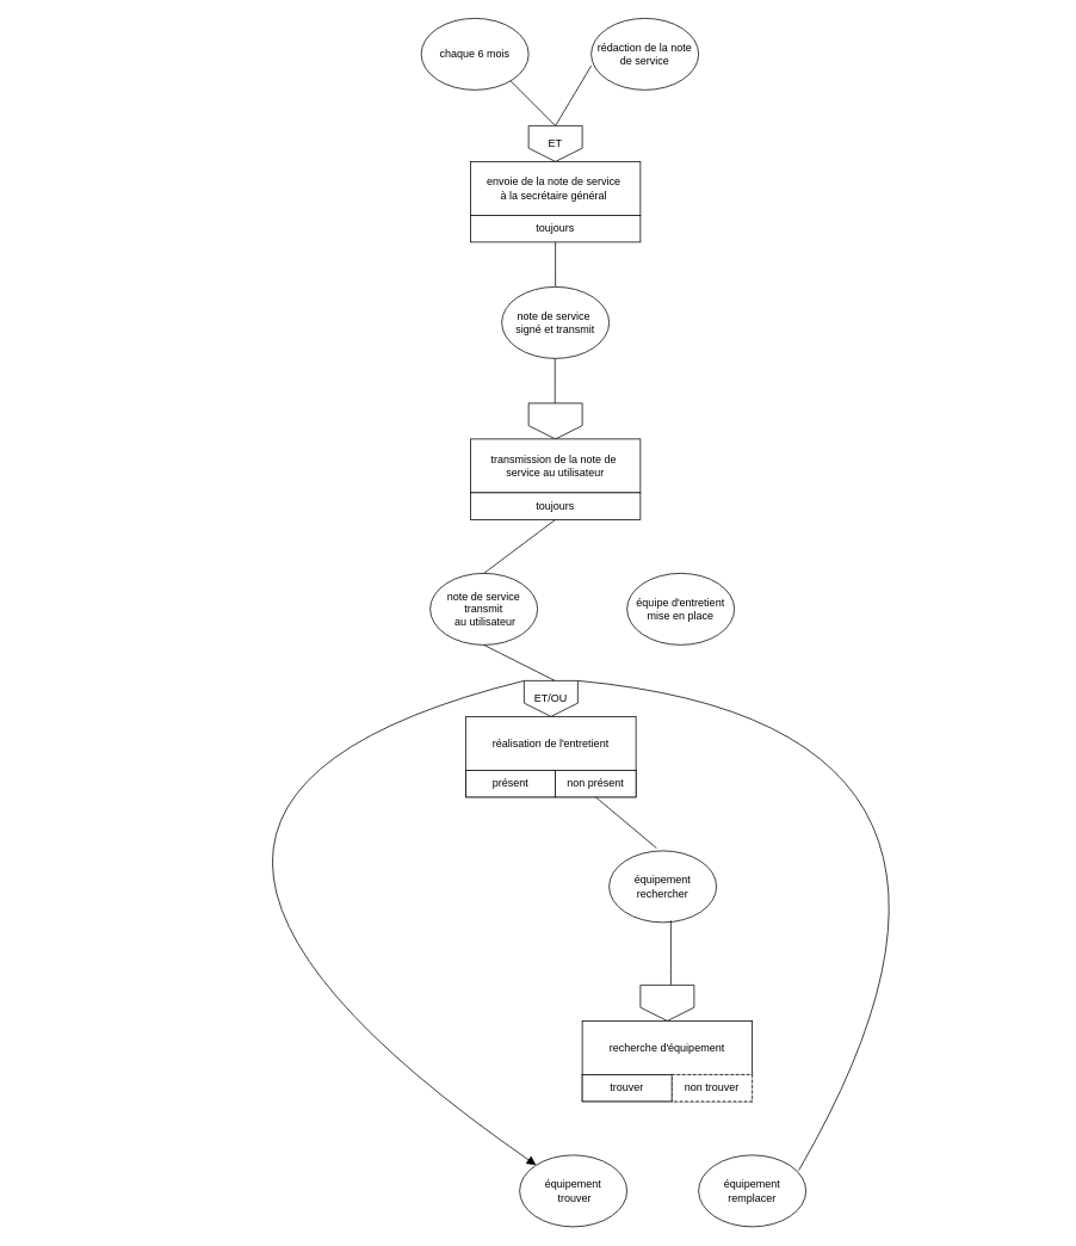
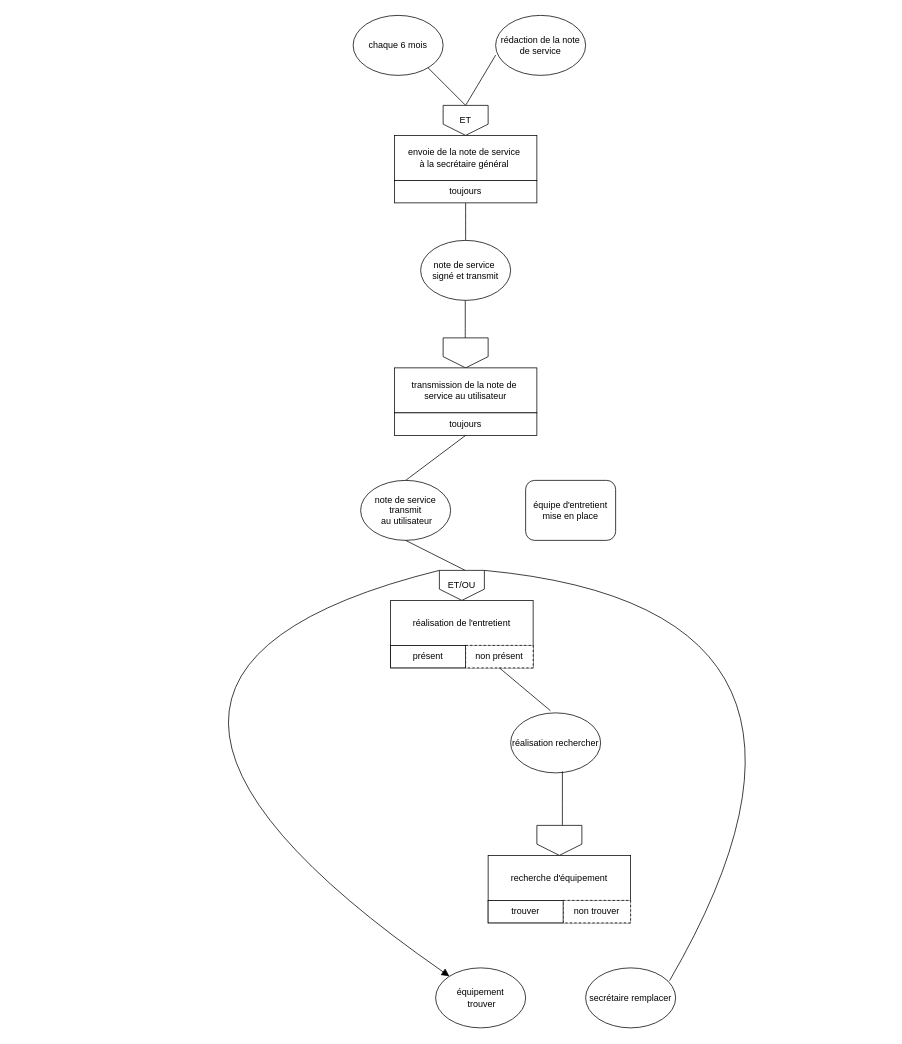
- <mxCell id="22" value="équipe d'entretient mise en place" style="ellipse;whiteSpace=wrap;html=1;" vertex="1" parent="1"><mxGeometry x="700" y="640" width="120" height="80" as="geometry" /></mxCell>
+ <mxCell id="22" value="équipe d'entretient mise en place" style="whiteSpace=wrap;html=1;rounded=1;" vertex="1" parent="1"><mxGeometry x="700" y="640" width="120" height="80" as="geometry" /></mxCell>
- <mxCell id="30" value="non présent" style="rounded=0;whiteSpace=wrap;html=1;" vertex="1" parent="26"><mxGeometry x="100" y="60" width="90" height="30" as="geometry" /></mxCell>
+ <mxCell id="30" value="non présent" style="rounded=0;whiteSpace=wrap;html=1;dashed=1;" vertex="1" parent="26"><mxGeometry x="100" y="60" width="90" height="30" as="geometry" /></mxCell>
- <mxCell id="32" value="équipement rechercher" style="ellipse;whiteSpace=wrap;html=1;" vertex="1" parent="1"><mxGeometry x="680" y="950" width="120" height="80" as="geometry" /></mxCell>
+ <mxCell id="32" value="réalisation rechercher" style="ellipse;whiteSpace=wrap;html=1;" vertex="1" parent="1"><mxGeometry x="680" y="950" width="120" height="80" as="geometry" /></mxCell>
- <mxCell id="45" value="équipement remplacer" style="ellipse;whiteSpace=wrap;html=1;" vertex="1" parent="1"><mxGeometry x="780" y="1290" width="120" height="80" as="geometry" /></mxCell>
+ <mxCell id="45" value="secrétaire remplacer" style="ellipse;whiteSpace=wrap;html=1;" vertex="1" parent="1"><mxGeometry x="780" y="1290" width="120" height="80" as="geometry" /></mxCell>
